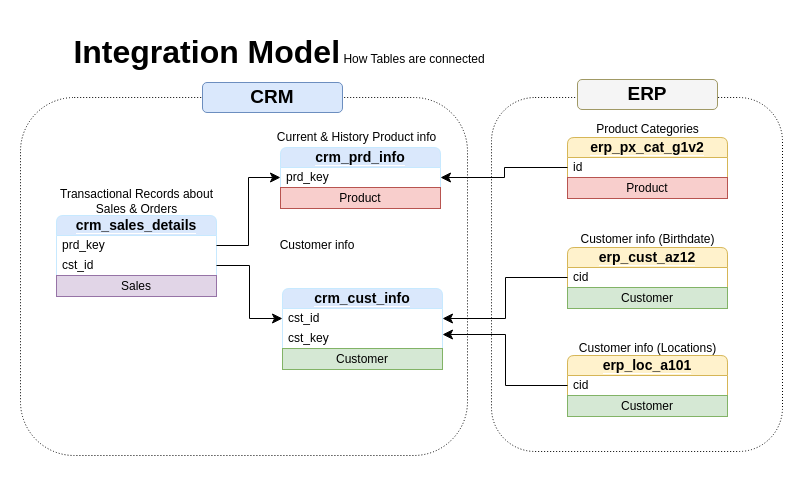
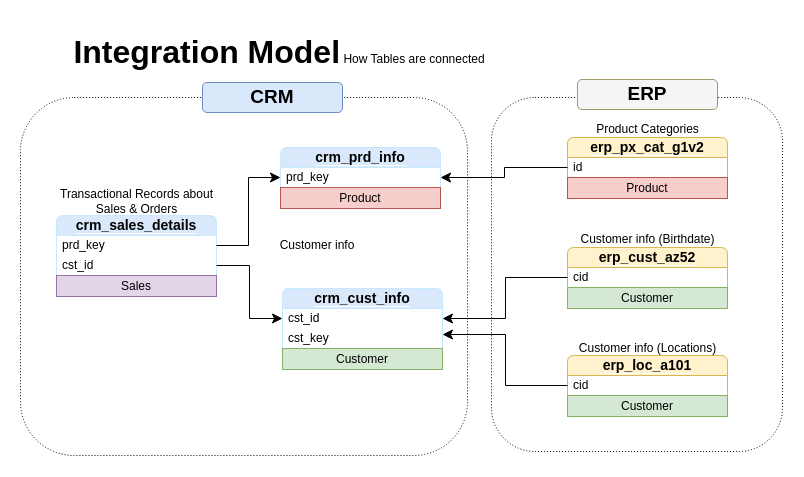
- <mxCell id="33" value="Current &amp;amp; History Product info" style="rounded=0;whiteSpace=wrap;html=1;fillColor=none;strokeColor=none;" parent="1" vertex="1"><mxGeometry x="275" y="127" width="163" height="20" as="geometry" /></mxCell>
- <mxCell id="17" value="&lt;span style=&quot;background-color: rgb(255, 242, 204);&quot;&gt;erp_cust_az12&lt;/span&gt;" style="swimlane;fontStyle=1;childLayout=stackLayout;horizontal=1;startSize=20;horizontalStack=0;resizeParent=1;resizeParentMax=0;resizeLast=0;collapsible=1;marginBottom=0;whiteSpace=wrap;html=1;rounded=1;arcSize=11;fontSize=14;labelBackgroundColor=default;strokeColor=#d6b656;shadow=0;glass=0;fillColor=#fff2cc;fillStyle=auto;backgroundOutline=0;" parent="1" vertex="1"><mxGeometry x="567" y="247" width="160" height="61" as="geometry" /></mxCell>
+ <mxCell id="17" value="&lt;span style=&quot;background-color: rgb(255, 242, 204);&quot;&gt;erp_cust_az52&lt;/span&gt;" style="swimlane;fontStyle=1;childLayout=stackLayout;horizontal=1;startSize=20;horizontalStack=0;resizeParent=1;resizeParentMax=0;resizeLast=0;collapsible=1;marginBottom=0;whiteSpace=wrap;html=1;rounded=1;arcSize=11;fontSize=14;labelBackgroundColor=default;strokeColor=#d6b656;shadow=0;glass=0;fillColor=#fff2cc;fillStyle=auto;backgroundOutline=0;" parent="1" vertex="1"><mxGeometry x="567" y="247" width="160" height="61" as="geometry" /></mxCell>
